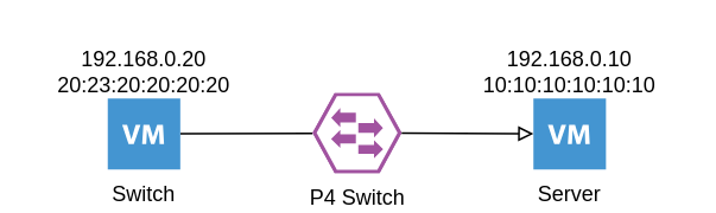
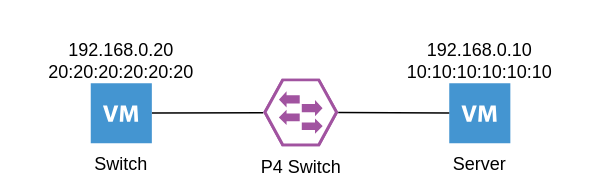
- <mxCell id="7" value="192.168.0.20&lt;br&gt;20:23:20:20:20:20" style="text;html=1;align=center;verticalAlign=middle;resizable=0;points=[];autosize=1;strokeColor=none;fillColor=none;" vertex="1" parent="1"><mxGeometry x="20.36" y="20" width="120" height="40" as="geometry" /></mxCell>
+ <mxCell id="7" value="192.168.0.20&lt;br&gt;20:20:20:20:20:20" style="text;html=1;align=center;verticalAlign=middle;resizable=0;points=[];autosize=1;strokeColor=none;fillColor=none;" vertex="1" parent="1"><mxGeometry x="20.36" y="20" width="120" height="40" as="geometry" /></mxCell>
- <mxCell id="6" style="edgeStyle=none;html=1;endArrow=block;endFill=0;exitX=1;exitY=0.5;exitDx=0;exitDy=0;exitPerimeter=0;" edge="1" parent="1" source="5" target="4"><mxGeometry relative="1" as="geometry"><mxPoint x="110.73" y="84.915" as="sourcePoint" /><mxPoint x="185" y="84.604" as="targetPoint" /></mxGeometry></mxCell>
+ <mxCell id="6" style="edgeStyle=none;html=1;endArrow=none;endFill=0;exitX=1;exitY=0.5;exitDx=0;exitDy=0;exitPerimeter=0;" edge="1" parent="1" source="5" target="4"><mxGeometry relative="1" as="geometry"><mxPoint x="110.73" y="84.915" as="sourcePoint" /><mxPoint x="185" y="84.604" as="targetPoint" /></mxGeometry></mxCell>
